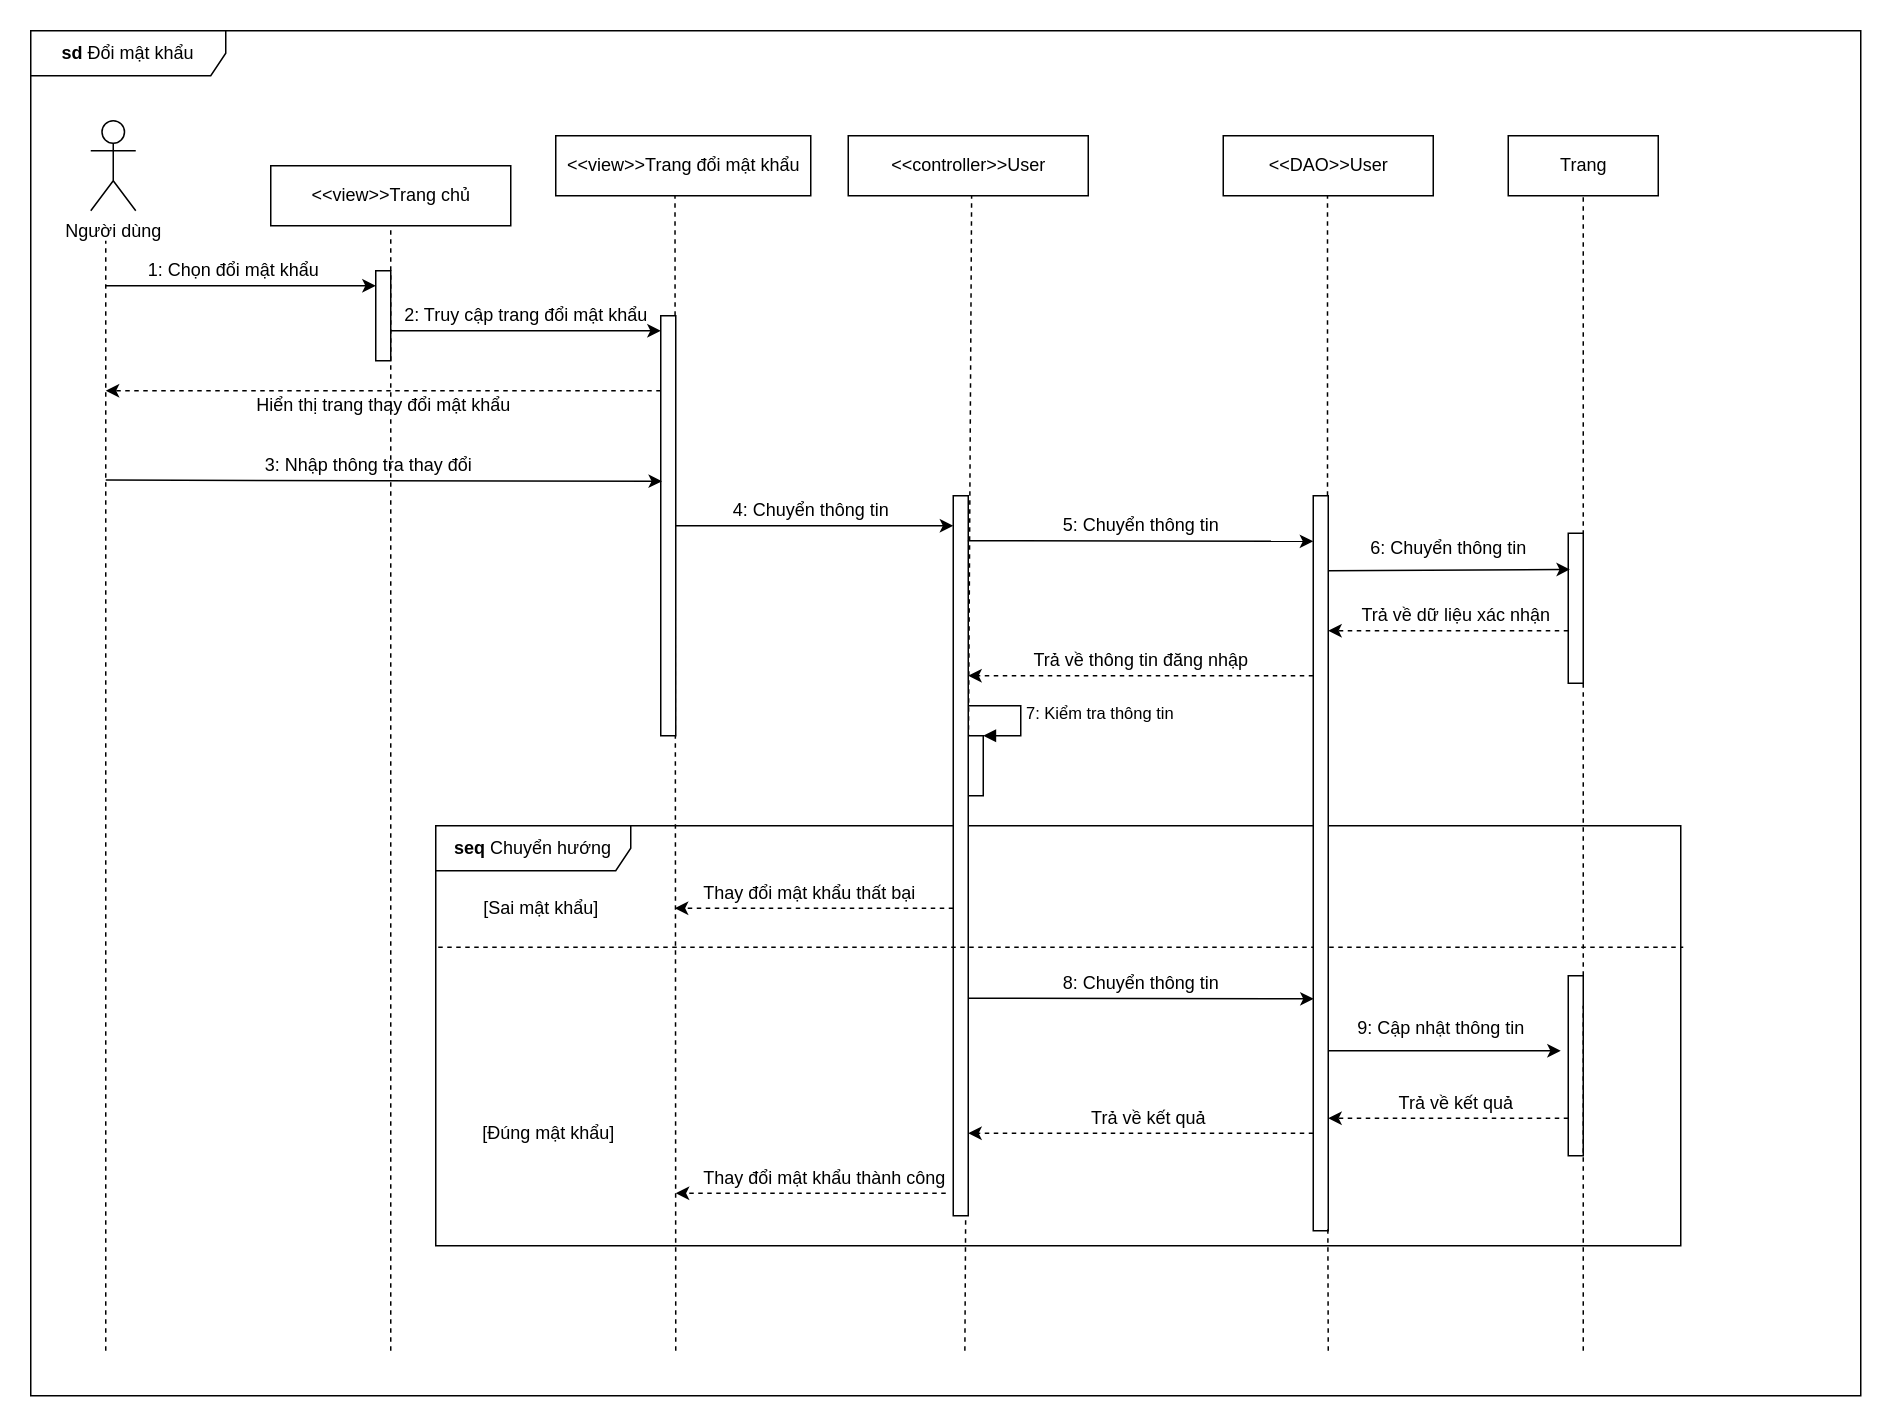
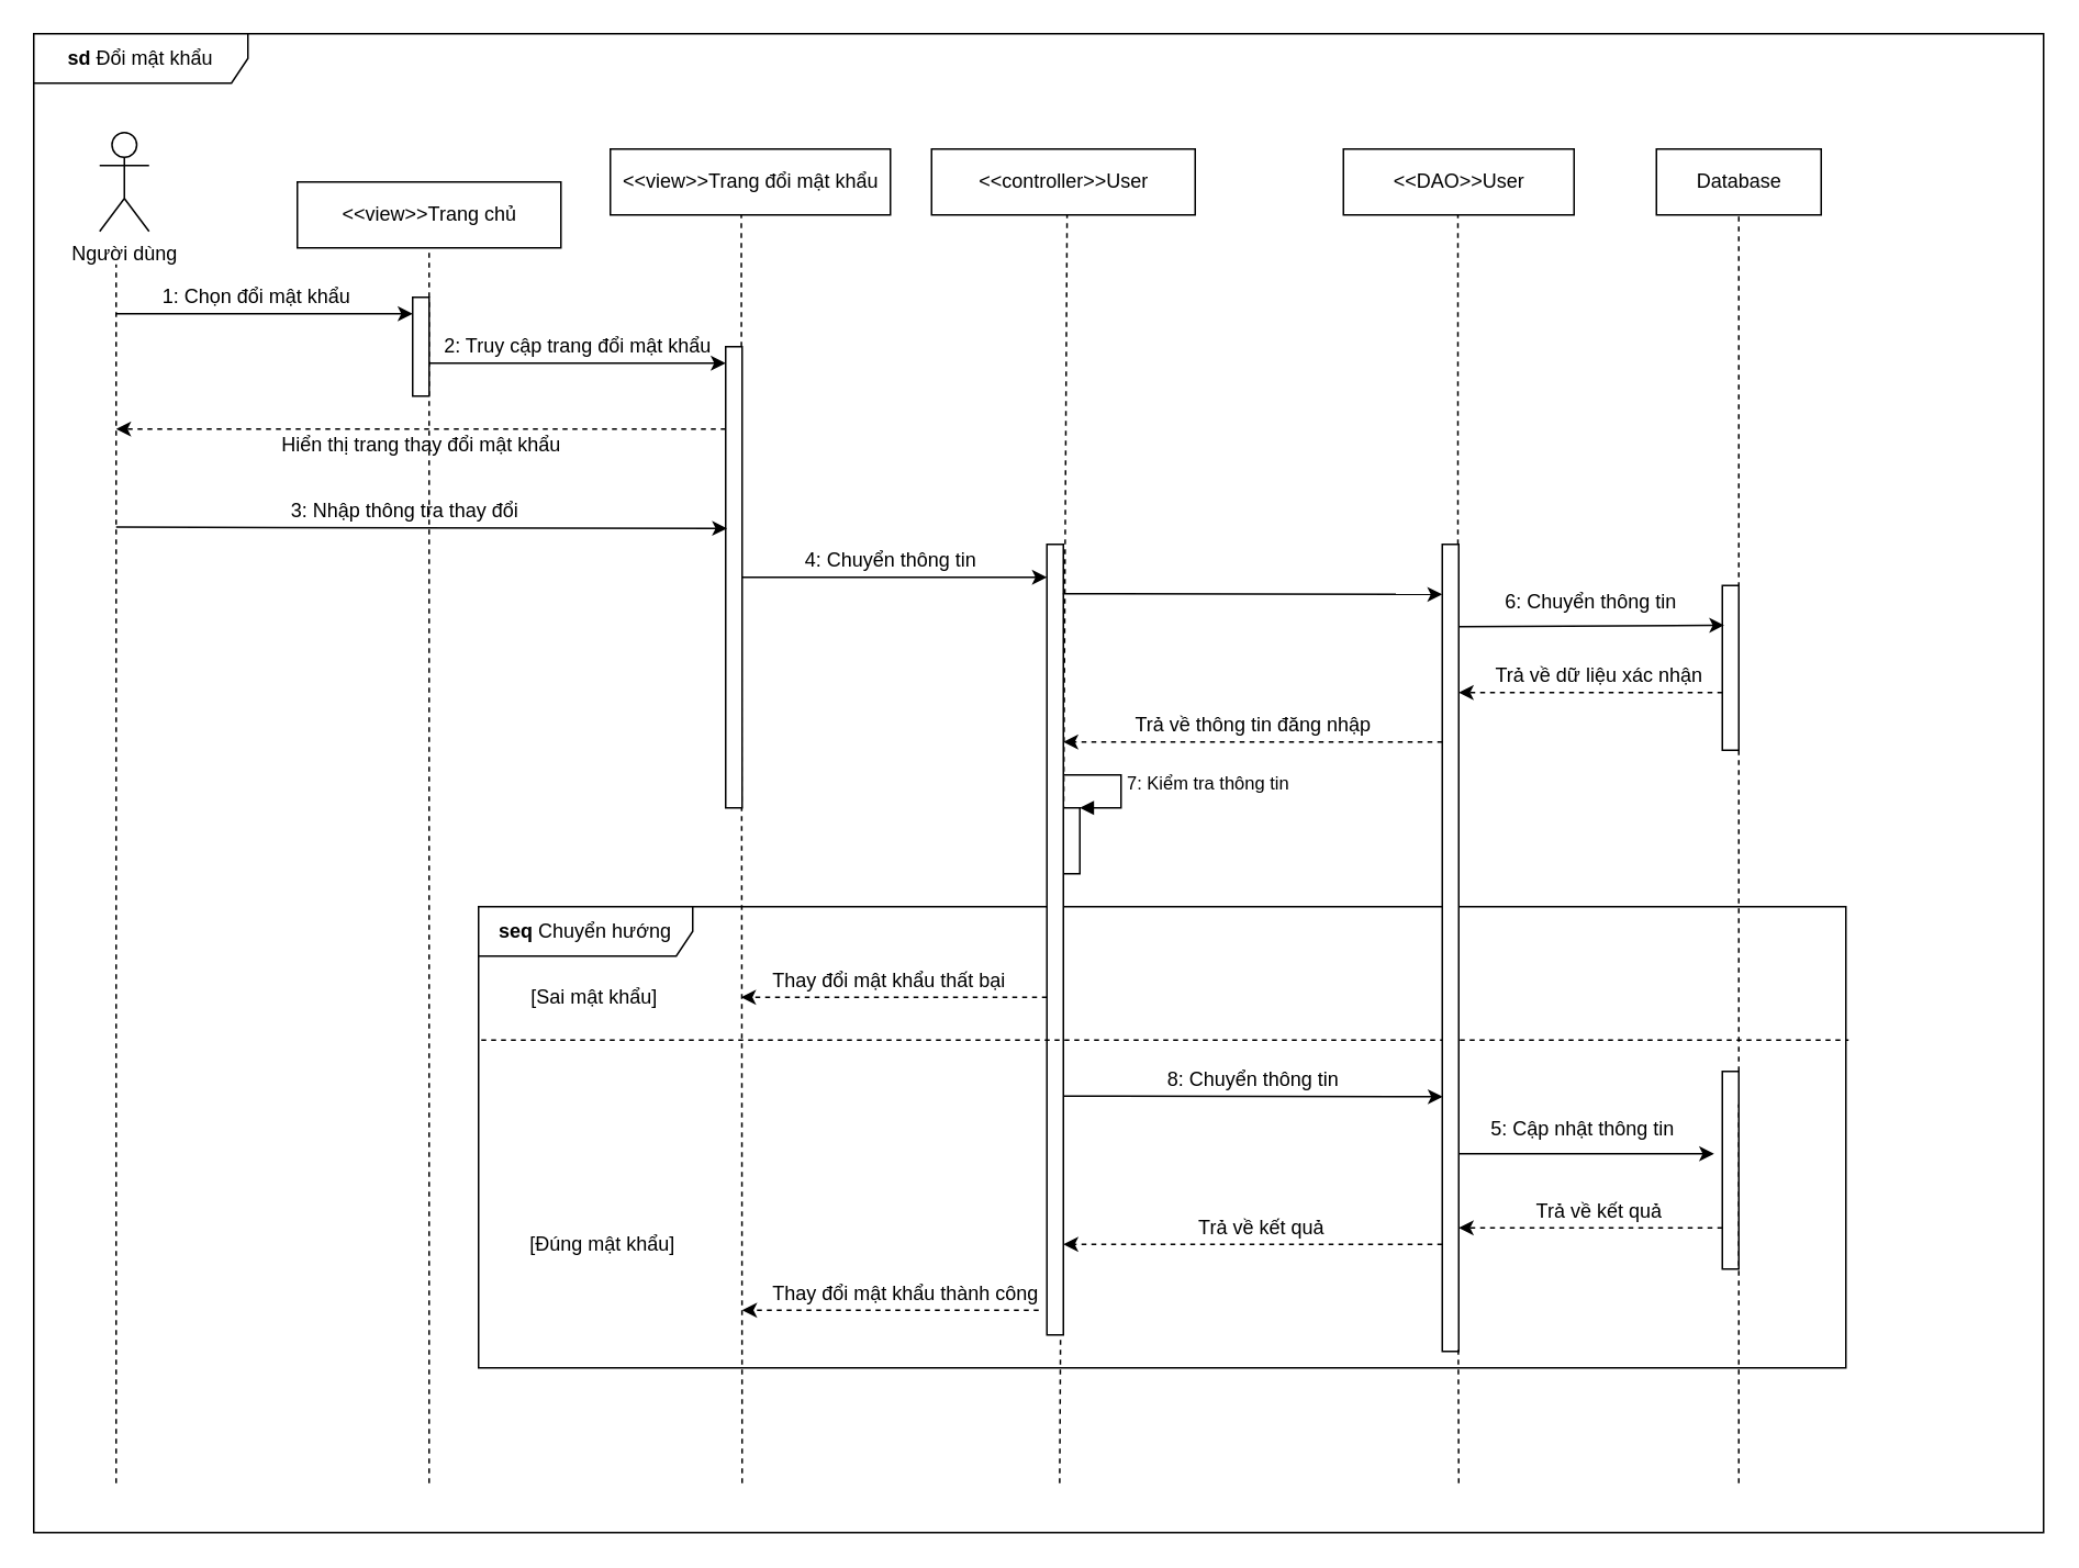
- <mxCell id="8" value="Trang" style="html=1;" parent="1" vertex="1"><mxGeometry x="1005" y="90" width="100" height="40" as="geometry" /></mxCell>
+ <mxCell id="8" value="Database" style="html=1;" parent="1" vertex="1"><mxGeometry x="1005" y="90" width="100" height="40" as="geometry" /></mxCell>
- <mxCell id="41" value="5: Chuyển thông tin" style="text;html=1;align=center;verticalAlign=middle;resizable=0;points=[];autosize=1;strokeColor=none;fillColor=none;" parent="1" vertex="1"><mxGeometry x="695" y="335" width="130" height="30" as="geometry" /></mxCell>
- <mxCell id="52" value="9: Cập nhật thông tin" style="text;html=1;align=center;verticalAlign=middle;resizable=0;points=[];autosize=1;strokeColor=none;fillColor=none;" parent="1" vertex="1"><mxGeometry x="895" y="670" width="130" height="30" as="geometry" /></mxCell>
+ <mxCell id="52" value="5: Cập nhật thông tin" style="text;html=1;align=center;verticalAlign=middle;resizable=0;points=[];autosize=1;strokeColor=none;fillColor=none;" parent="1" vertex="1"><mxGeometry x="895" y="670" width="130" height="30" as="geometry" /></mxCell>
